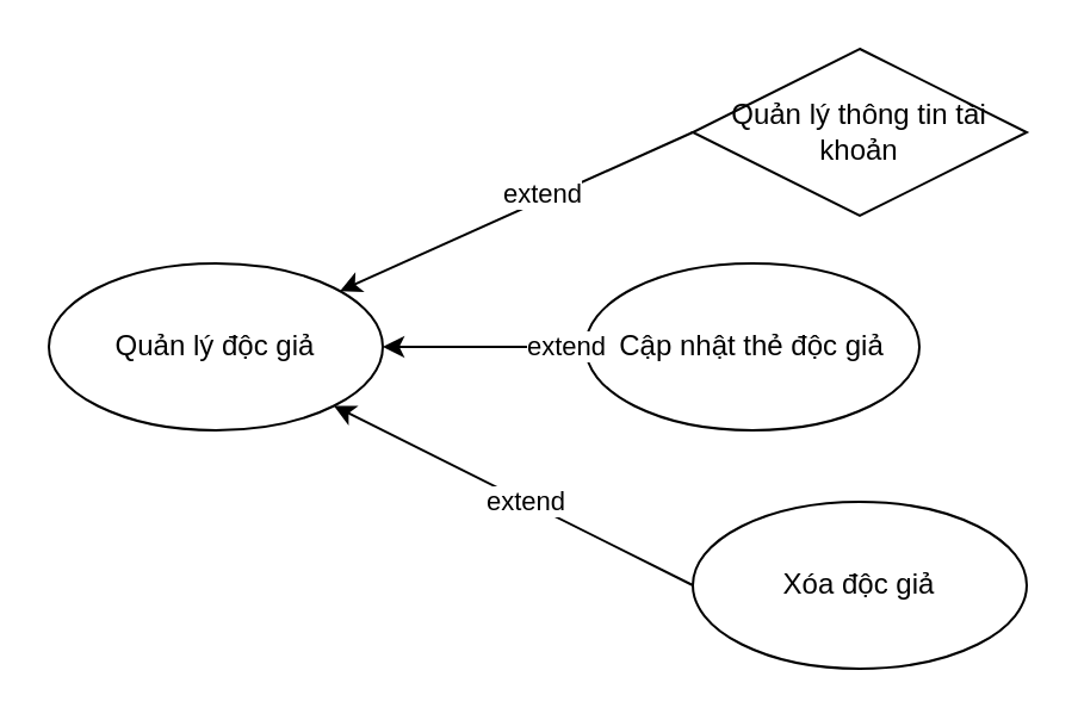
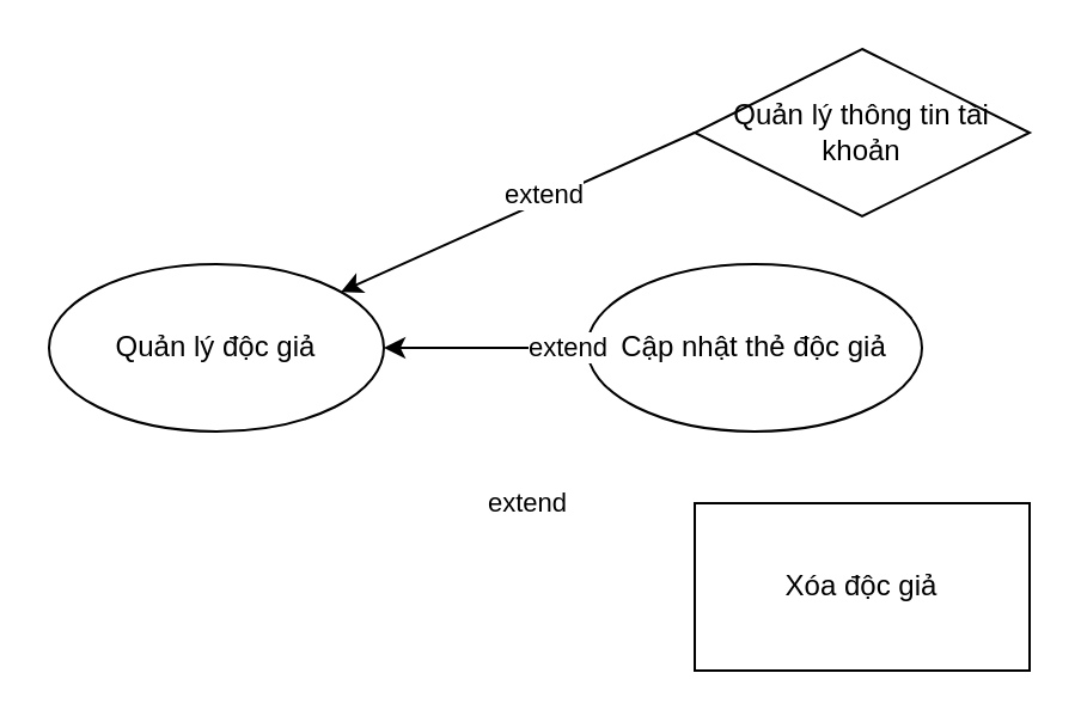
- <mxCell id="5" style="rounded=0;orthogonalLoop=1;jettySize=auto;html=1;exitX=0;exitY=0.5;exitDx=0;exitDy=0;" edge="1" parent="1" source="9" target="6"><mxGeometry relative="1" as="geometry" /></mxCell>
- <mxCell id="9" value="Xóa độc giả" style="ellipse;whiteSpace=wrap;html=1;" vertex="1" parent="1"><mxGeometry x="290" y="210" width="140" height="70" as="geometry" /></mxCell>
+ <mxCell id="9" value="Xóa độc giả" style="whiteSpace=wrap;html=1;rounded=0;" vertex="1" parent="1"><mxGeometry x="290" y="210" width="140" height="70" as="geometry" /></mxCell>
